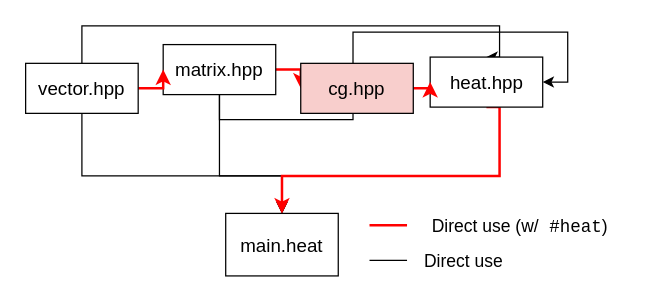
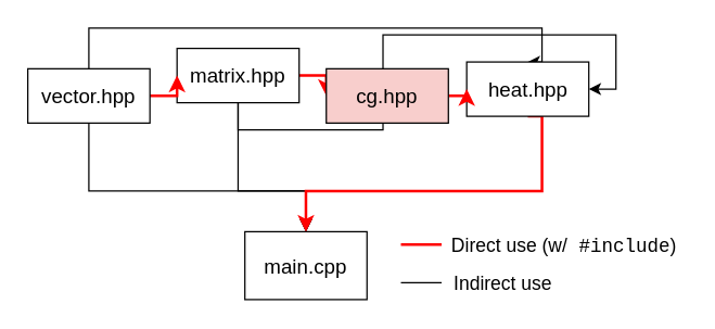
- <mxCell id="15" value="&lt;font style=&quot;font-size: 14px&quot;&gt;Direct use (w/&lt;font face=&quot;Courier New&quot;&gt; #heat&lt;/font&gt;)&lt;/font&gt;" style="text;html=1;align=center;verticalAlign=middle;resizable=0;points=[];autosize=1;" vertex="1" parent="1"><mxGeometry x="325" y="170" width="180" height="20" as="geometry" /></mxCell>
+ <mxCell id="15" value="&lt;font style=&quot;font-size: 14px&quot;&gt;Direct use (w/&lt;font face=&quot;Courier New&quot;&gt; #include&lt;/font&gt;)&lt;/font&gt;" style="text;html=1;align=center;verticalAlign=middle;resizable=0;points=[];autosize=1;" vertex="1" parent="1"><mxGeometry x="325" y="170" width="180" height="20" as="geometry" /></mxCell>
- <mxCell id="2" value="&lt;font style=&quot;font-size: 15px&quot;&gt;main.heat&lt;/font&gt;" style="rounded=0;whiteSpace=wrap;html=1;" parent="1" vertex="1"><mxGeometry x="180" y="170" width="90" height="50" as="geometry" /></mxCell>
+ <mxCell id="2" value="&lt;font style=&quot;font-size: 15px&quot;&gt;main.cpp&lt;/font&gt;" style="rounded=0;whiteSpace=wrap;html=1;" parent="1" vertex="1"><mxGeometry x="180" y="170" width="90" height="50" as="geometry" /></mxCell>
- <mxCell id="16" value="&lt;font style=&quot;font-size: 14px&quot;&gt;Direct use&lt;/font&gt;" style="text;html=1;align=center;verticalAlign=middle;resizable=0;points=[];autosize=1;" vertex="1" parent="1"><mxGeometry x="325" y="198" width="90" height="20" as="geometry" /></mxCell>
+ <mxCell id="16" value="&lt;font style=&quot;font-size: 14px&quot;&gt;Indirect use&lt;/font&gt;" style="text;html=1;align=center;verticalAlign=middle;resizable=0;points=[];autosize=1;" vertex="1" parent="1"><mxGeometry x="325" y="198" width="90" height="20" as="geometry" /></mxCell>
